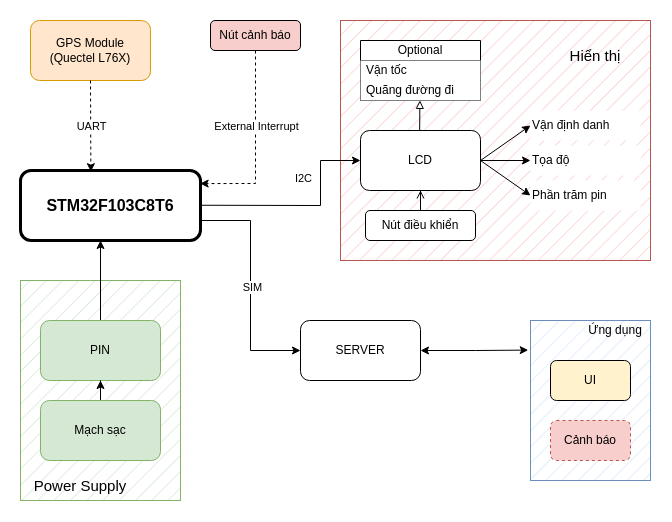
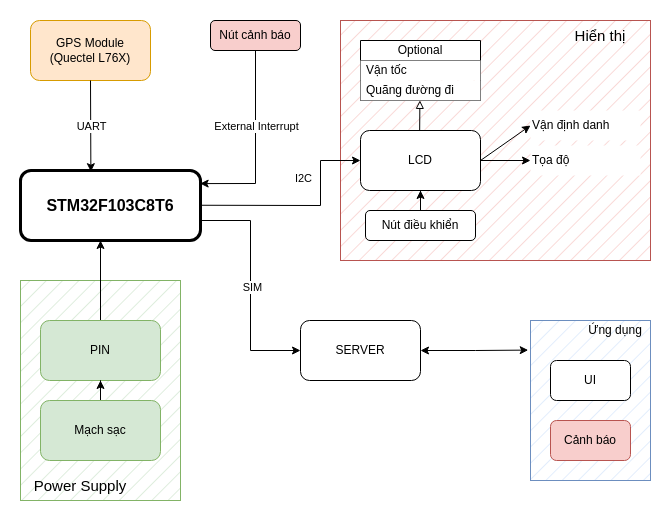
- <mxCell id="32" value="Hiển thị " style="text;html=1;align=center;verticalAlign=middle;whiteSpace=wrap;rounded=0;fontSize=15;fillColor=none;" vertex="1" parent="1"><mxGeometry x="545" y="40" width="100" height="30" as="geometry" /></mxCell>
+ <mxCell id="32" value="Hiển thị " style="text;html=1;align=center;verticalAlign=middle;whiteSpace=wrap;rounded=0;fontSize=15;fillColor=none;" vertex="1" parent="1"><mxGeometry x="550" y="20" width="100" height="30" as="geometry" /></mxCell>
- <mxCell id="7" value="" style="endArrow=classic;html=1;rounded=0;entryX=0.391;entryY=0.017;entryDx=0;entryDy=0;exitX=0.5;exitY=1;exitDx=0;exitDy=0;entryPerimeter=0;dashed=1;" edge="1" parent="1" source="6" target="5"><mxGeometry relative="1" as="geometry"><mxPoint x="145" y="100" as="sourcePoint" /><mxPoint x="245" y="100" as="targetPoint" /></mxGeometry></mxCell>
+ <mxCell id="7" value="" style="endArrow=classic;html=1;rounded=0;entryX=0.391;entryY=0.017;entryDx=0;entryDy=0;exitX=0.5;exitY=1;exitDx=0;exitDy=0;entryPerimeter=0;" edge="1" parent="1" source="6" target="5"><mxGeometry relative="1" as="geometry"><mxPoint x="145" y="100" as="sourcePoint" /><mxPoint x="245" y="100" as="targetPoint" /></mxGeometry></mxCell>
- <mxCell id="25" value="" style="endArrow=classic;html=1;rounded=0;entryX=0;entryY=0.5;entryDx=0;entryDy=0;exitX=1;exitY=0.5;exitDx=0;exitDy=0;" edge="1" parent="1" source="17" target="22"><mxGeometry width="50" height="50" relative="1" as="geometry"><mxPoint x="490" y="170" as="sourcePoint" /><mxPoint x="540" y="170" as="targetPoint" /></mxGeometry></mxCell>
- <mxCell id="10" value="" style="endArrow=classic;html=1;rounded=0;entryX=0.998;entryY=0.187;entryDx=0;entryDy=0;exitX=0.5;exitY=1;exitDx=0;exitDy=0;entryPerimeter=0;dashed=1;" edge="1" parent="1" source="9" target="5"><mxGeometry relative="1" as="geometry"><mxPoint x="294.8" y="50" as="sourcePoint" /><mxPoint x="294.8" y="140" as="targetPoint" /><Array as="points"><mxPoint x="255" y="183" /></Array></mxGeometry></mxCell>
+ <mxCell id="10" value="" style="endArrow=classic;html=1;rounded=0;entryX=0.998;entryY=0.187;entryDx=0;entryDy=0;exitX=0.5;exitY=1;exitDx=0;exitDy=0;entryPerimeter=0;" edge="1" parent="1" source="9" target="5"><mxGeometry relative="1" as="geometry"><mxPoint x="294.8" y="50" as="sourcePoint" /><mxPoint x="294.8" y="140" as="targetPoint" /><Array as="points"><mxPoint x="255" y="183" /></Array></mxGeometry></mxCell>
- <mxCell id="30" style="edgeStyle=orthogonalEdgeStyle;rounded=0;orthogonalLoop=1;jettySize=auto;html=1;entryX=0.5;entryY=1;entryDx=0;entryDy=0;endArrow=open;" edge="1" parent="1" source="31" target="17"><mxGeometry relative="1" as="geometry" /></mxCell>
+ <mxCell id="30" style="edgeStyle=orthogonalEdgeStyle;rounded=0;orthogonalLoop=1;jettySize=auto;html=1;entryX=0.5;entryY=1;entryDx=0;entryDy=0;" edge="1" parent="1" source="31" target="17"><mxGeometry relative="1" as="geometry" /></mxCell>
- <mxCell id="22" value="Phần trăm pin " style="text;html=1;align=left;verticalAlign=middle;whiteSpace=wrap;rounded=0;fillColor=default;" vertex="1" parent="1"><mxGeometry x="530" y="180" width="110" height="30" as="geometry" /></mxCell>
- <mxCell id="36" value="UI" style="rounded=1;whiteSpace=wrap;html=1;fillColor=#fff2cc;" vertex="1" parent="1"><mxGeometry x="550" y="360" width="80" height="40" as="geometry" /></mxCell>
+ <mxCell id="36" value="UI" style="rounded=1;whiteSpace=wrap;html=1;" vertex="1" parent="1"><mxGeometry x="550" y="360" width="80" height="40" as="geometry" /></mxCell>
- <mxCell id="37" value="Cảnh báo " style="rounded=1;whiteSpace=wrap;html=1;fillColor=#f8cecc;strokeColor=#b85450;dashed=1;" vertex="1" parent="1"><mxGeometry x="550" y="420" width="80" height="40" as="geometry" /></mxCell>
+ <mxCell id="37" value="Cảnh báo " style="rounded=1;whiteSpace=wrap;html=1;fillColor=#f8cecc;strokeColor=#b85450;" vertex="1" parent="1"><mxGeometry x="550" y="420" width="80" height="40" as="geometry" /></mxCell>
